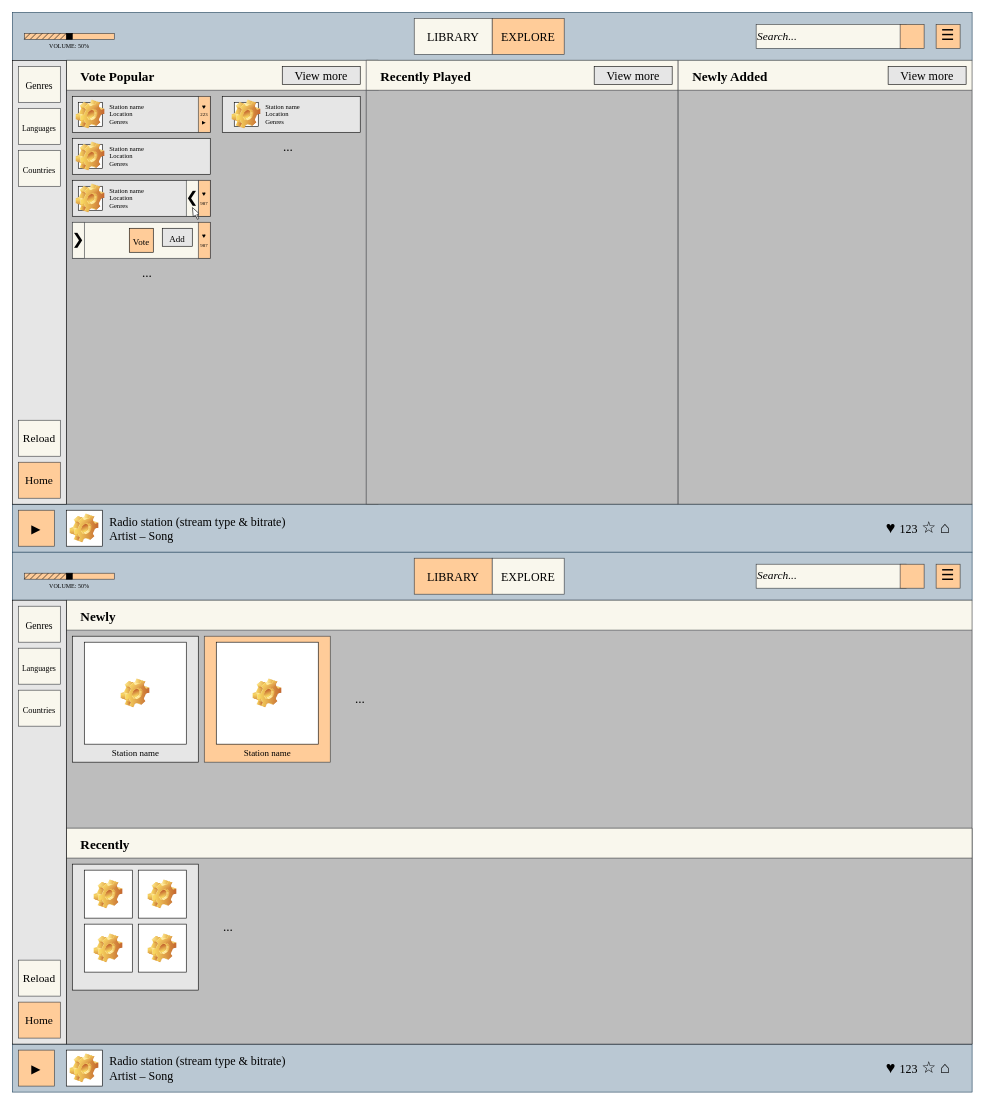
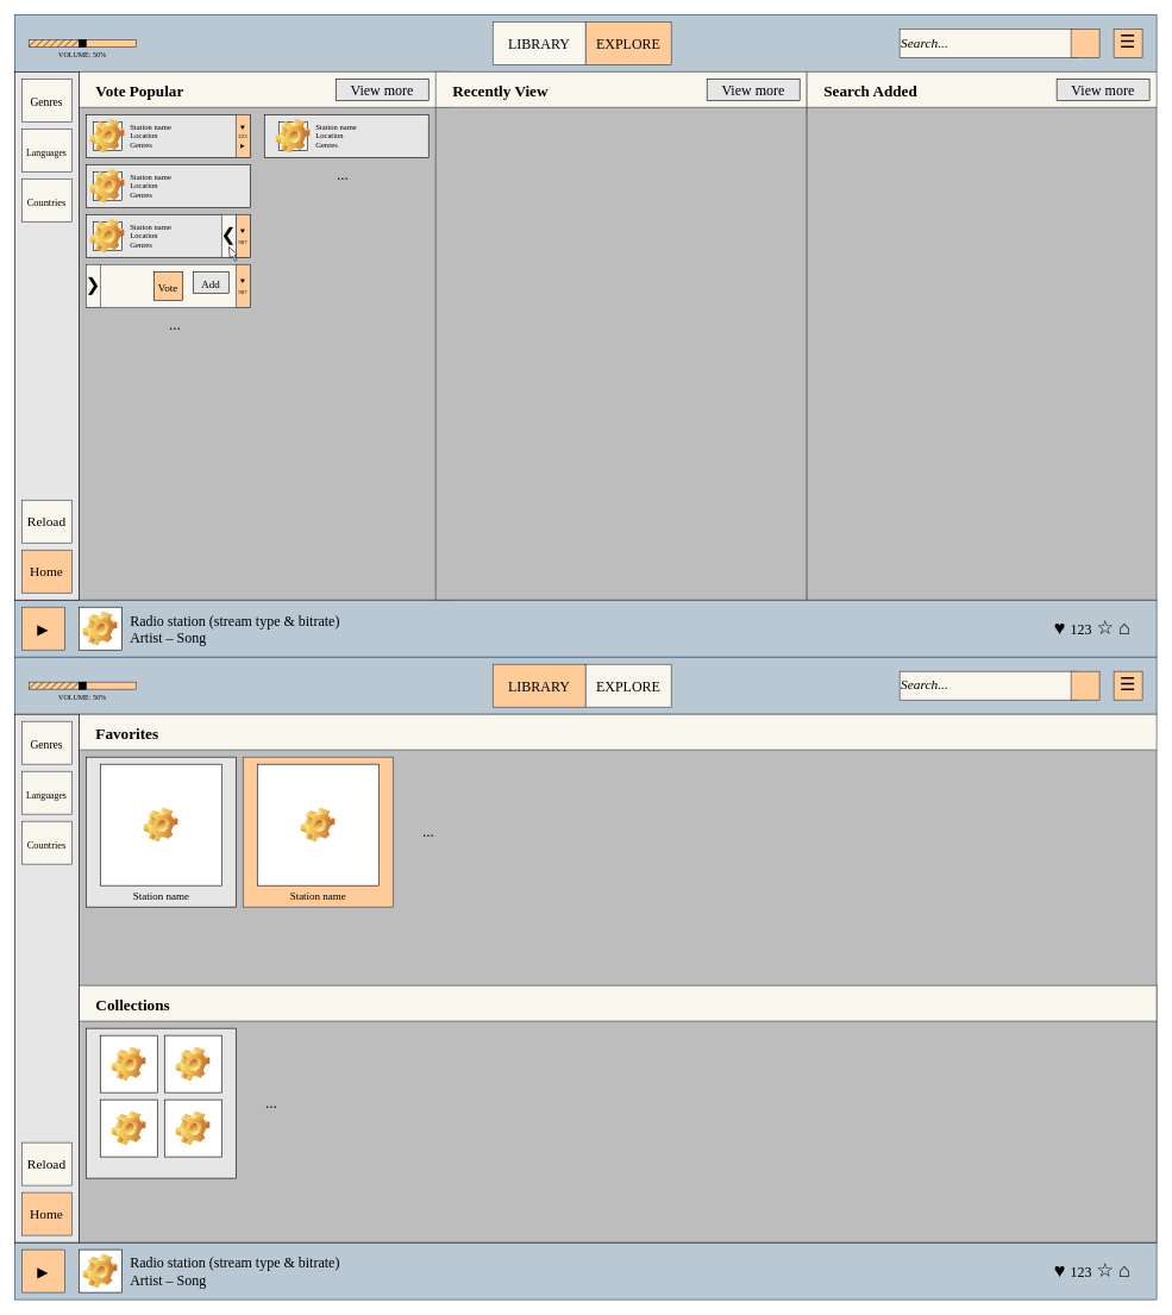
- <mxCell id="46" value="    Recently Played" style="swimlane;rounded=0;fontFamily=Chakra Petch;fontSource=https%3A%2F%2Ffonts.googleapis.com%2Fcss%3Ffamily%3DChakra%2BPetch;fontSize=22;fillColor=#f9f7ed;swimlaneFillColor=#BDBDBD;strokeColor=#36393d;startSize=50;align=left;" parent="1" vertex="1"><mxGeometry x="610" y="100" width="520" height="740" as="geometry" /></mxCell>
+ <mxCell id="46" value="    Recently View" style="swimlane;rounded=0;fontFamily=Chakra Petch;fontSource=https%3A%2F%2Ffonts.googleapis.com%2Fcss%3Ffamily%3DChakra%2BPetch;fontSize=22;fillColor=#f9f7ed;swimlaneFillColor=#BDBDBD;strokeColor=#36393d;startSize=50;align=left;" parent="1" vertex="1"><mxGeometry x="610" y="100" width="520" height="740" as="geometry" /></mxCell>
- <mxCell id="48" value="    Newly Added" style="swimlane;rounded=0;fontFamily=Chakra Petch;fontSource=https%3A%2F%2Ffonts.googleapis.com%2Fcss%3Ffamily%3DChakra%2BPetch;fontSize=22;fillColor=#f9f7ed;swimlaneFillColor=#BDBDBD;strokeColor=#36393d;startSize=50;align=left;" parent="1" vertex="1"><mxGeometry x="1130" y="100" width="490" height="740" as="geometry" /></mxCell>
+ <mxCell id="48" value="    Search Added" style="swimlane;rounded=0;fontFamily=Chakra Petch;fontSource=https%3A%2F%2Ffonts.googleapis.com%2Fcss%3Ffamily%3DChakra%2BPetch;fontSize=22;fillColor=#f9f7ed;swimlaneFillColor=#BDBDBD;strokeColor=#36393d;startSize=50;align=left;" parent="1" vertex="1"><mxGeometry x="1130" y="100" width="490" height="740" as="geometry" /></mxCell>
- <mxCell id="77" value="    Newly" style="swimlane;rounded=0;fontFamily=Chakra Petch;fontSource=https%3A%2F%2Ffonts.googleapis.com%2Fcss%3Ffamily%3DChakra%2BPetch;fontSize=22;fillColor=#f9f7ed;swimlaneFillColor=#BDBDBD;strokeColor=#36393d;startSize=50;align=left;" parent="1" vertex="1"><mxGeometry x="110" y="1000" width="1510" height="740" as="geometry" /></mxCell>
+ <mxCell id="77" value="    Favorites" style="swimlane;rounded=0;fontFamily=Chakra Petch;fontSource=https%3A%2F%2Ffonts.googleapis.com%2Fcss%3Ffamily%3DChakra%2BPetch;fontSize=22;fillColor=#f9f7ed;swimlaneFillColor=#BDBDBD;strokeColor=#36393d;startSize=50;align=left;" parent="1" vertex="1"><mxGeometry x="110" y="1000" width="1510" height="740" as="geometry" /></mxCell>
- <mxCell id="85" value="    Recently" style="swimlane;rounded=0;fontFamily=Chakra Petch;fontSource=https%3A%2F%2Ffonts.googleapis.com%2Fcss%3Ffamily%3DChakra%2BPetch;fontSize=22;fillColor=#f9f7ed;swimlaneFillColor=#BDBDBD;strokeColor=#36393d;startSize=50;align=left;" parent="77" vertex="1"><mxGeometry y="380" width="1510" height="360" as="geometry" /></mxCell>
+ <mxCell id="85" value="    Collections" style="swimlane;rounded=0;fontFamily=Chakra Petch;fontSource=https%3A%2F%2Ffonts.googleapis.com%2Fcss%3Ffamily%3DChakra%2BPetch;fontSize=22;fillColor=#f9f7ed;swimlaneFillColor=#BDBDBD;strokeColor=#36393d;startSize=50;align=left;" parent="77" vertex="1"><mxGeometry y="380" width="1510" height="360" as="geometry" /></mxCell>
